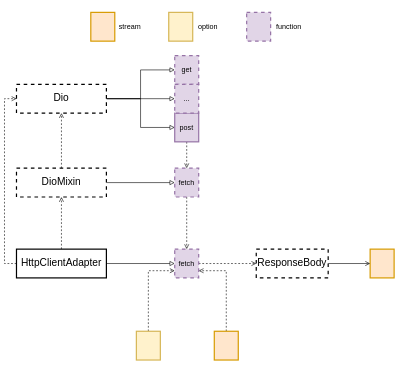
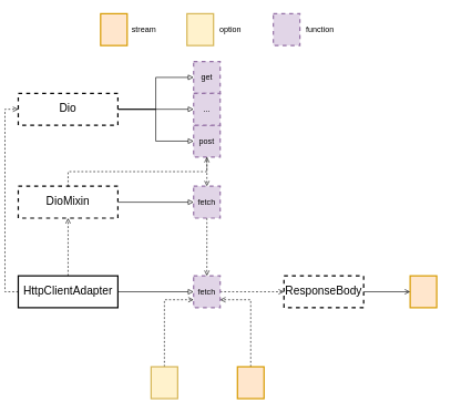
- <mxCell id="25" value="post" style="rounded=0;whiteSpace=wrap;html=1;fontSize=12;strokeWidth=2;fillColor=#e1d5e7;dashed=0;strokeColor=#9673a6;" parent="1" vertex="1"><mxGeometry x="284" y="188" width="40" height="48" as="geometry" /></mxCell>
+ <mxCell id="25" value="post" style="rounded=0;whiteSpace=wrap;html=1;fontSize=12;strokeWidth=2;fillColor=#e1d5e7;dashed=1;strokeColor=#9673a6;" parent="1" vertex="1"><mxGeometry x="284" y="188" width="40" height="48" as="geometry" /></mxCell>
- <mxCell id="29" style="edgeStyle=orthogonalEdgeStyle;rounded=0;orthogonalLoop=1;jettySize=auto;html=1;exitX=0.5;exitY=0;exitDx=0;exitDy=0;entryX=0.5;entryY=1;entryDx=0;entryDy=0;dashed=1;fontSize=12;startArrow=none;startFill=0;endArrow=open;endFill=0;" parent="1" source="31" target="5" edge="1"><mxGeometry relative="1" as="geometry" /></mxCell>
+ <mxCell id="29" style="edgeStyle=orthogonalEdgeStyle;rounded=0;orthogonalLoop=1;jettySize=auto;html=1;exitX=0.5;exitY=0;exitDx=0;exitDy=0;dashed=1;fontSize=12;startArrow=none;startFill=0;endArrow=open;endFill=0;" parent="1" source="31" target="25" edge="1"><mxGeometry relative="1" as="geometry" /></mxCell>
